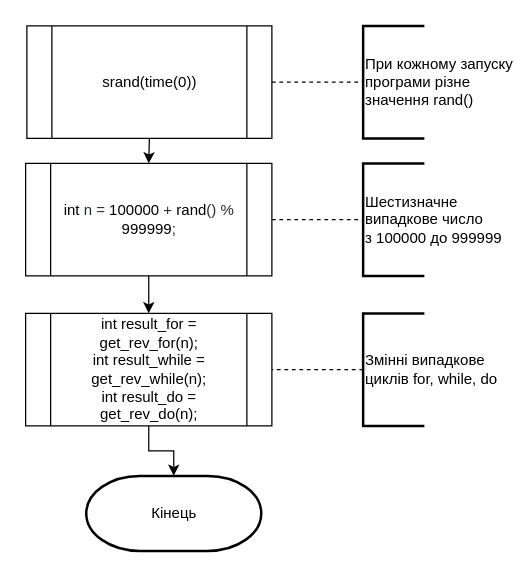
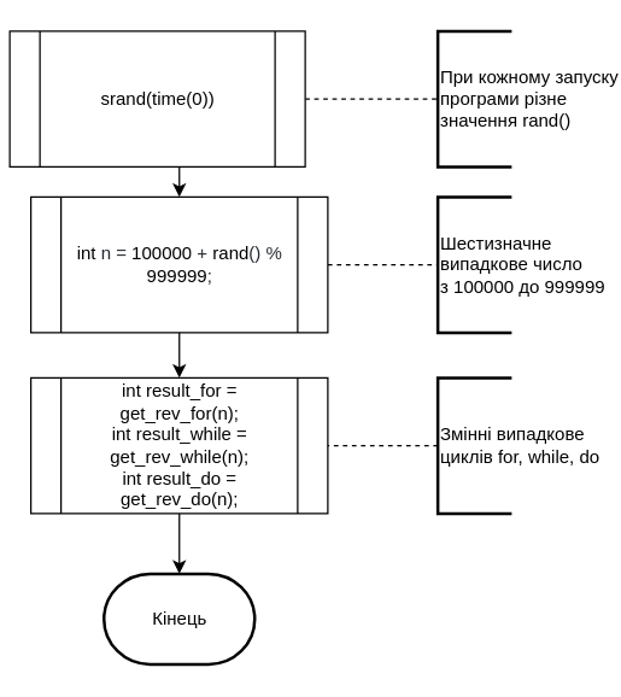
- <mxCell id="8" value="srand(time(0))" style="shape=process;whiteSpace=wrap;html=1;backgroundOutline=1;" vertex="1" parent="1"><mxGeometry x="21" y="20" width="196" height="90" as="geometry" /></mxCell>
+ <mxCell id="8" value="srand(time(0))" style="shape=process;whiteSpace=wrap;html=1;backgroundOutline=1;" vertex="1" parent="1"><mxGeometry x="6" y="20" width="196" height="90" as="geometry" /></mxCell>
- <mxCell id="11" value="Кінець" style="strokeWidth=2;html=1;shape=mxgraph.flowchart.terminator;whiteSpace=wrap;" vertex="1" parent="1"><mxGeometry x="68.5" y="380" width="140" height="60" as="geometry" /></mxCell>
+ <mxCell id="11" value="Кінець" style="strokeWidth=2;html=1;shape=mxgraph.flowchart.terminator;whiteSpace=wrap;" vertex="1" parent="1"><mxGeometry x="68.5" y="380" width="100" height="60" as="geometry" /></mxCell>
